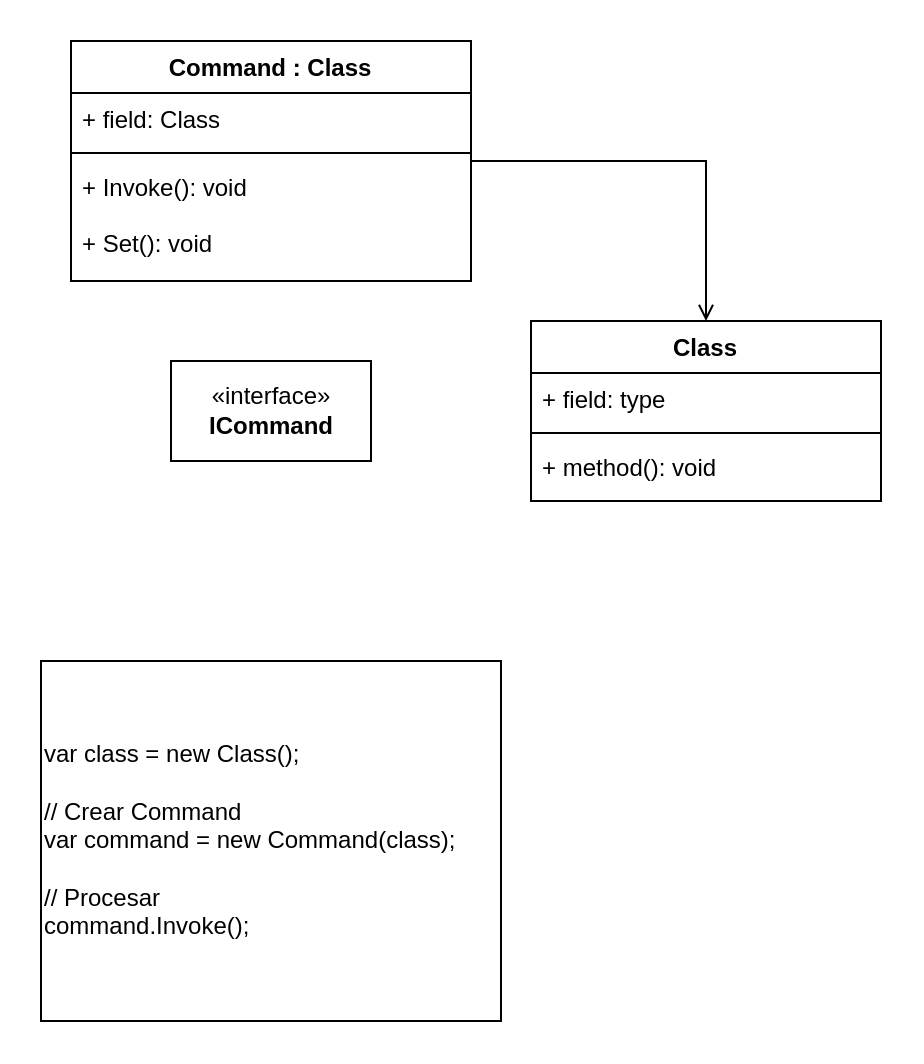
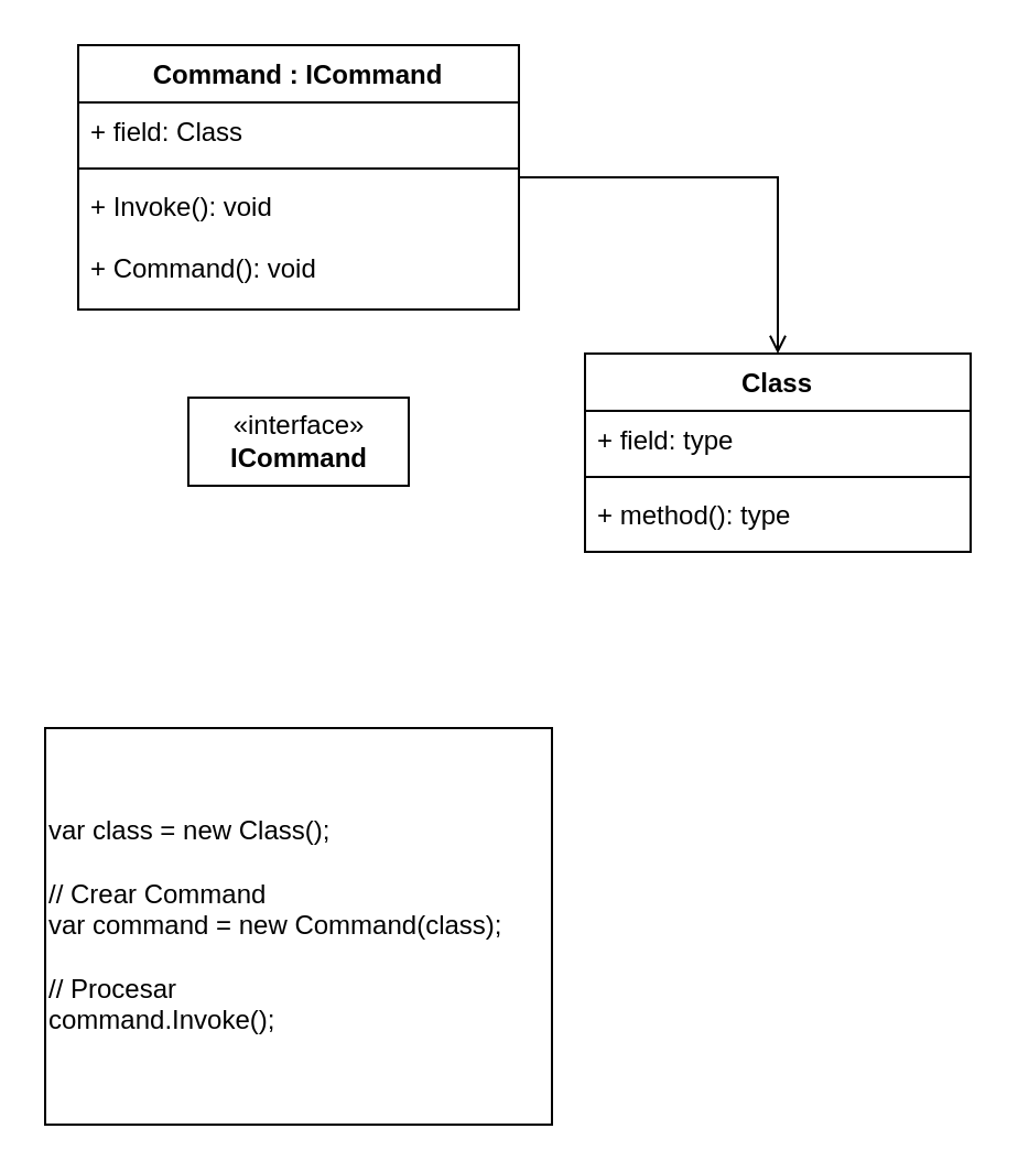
- <mxCell id="5" value="Command : Class" style="swimlane;fontStyle=1;align=center;verticalAlign=top;childLayout=stackLayout;horizontal=1;startSize=26;horizontalStack=0;resizeParent=1;resizeParentMax=0;resizeLast=0;collapsible=1;marginBottom=0;" parent="1" vertex="1"><mxGeometry x="35" y="20" width="200" height="120" as="geometry" /></mxCell>
+ <mxCell id="5" value="Command : ICommand" style="swimlane;fontStyle=1;align=center;verticalAlign=top;childLayout=stackLayout;horizontal=1;startSize=26;horizontalStack=0;resizeParent=1;resizeParentMax=0;resizeLast=0;collapsible=1;marginBottom=0;" parent="1" vertex="1"><mxGeometry x="35" y="20" width="200" height="120" as="geometry" /></mxCell>
- <mxCell id="8" value="+ Invoke(): void&#10;&#10;+ Set(): void" style="text;strokeColor=none;fillColor=none;align=left;verticalAlign=top;spacingLeft=4;spacingRight=4;overflow=hidden;rotatable=0;points=[[0,0.5],[1,0.5]];portConstraint=eastwest;" parent="5" vertex="1"><mxGeometry y="60" width="200" height="60" as="geometry" /></mxCell>
+ <mxCell id="8" value="+ Invoke(): void&#10;&#10;+ Command(): void" style="text;strokeColor=none;fillColor=none;align=left;verticalAlign=top;spacingLeft=4;spacingRight=4;overflow=hidden;rotatable=0;points=[[0,0.5],[1,0.5]];portConstraint=eastwest;" parent="5" vertex="1"><mxGeometry y="60" width="200" height="60" as="geometry" /></mxCell>
- <mxCell id="3" value="«interface»&lt;br&gt;&lt;b&gt;ICommand&lt;/b&gt;" style="html=1;" parent="1" vertex="1"><mxGeometry x="85" y="180" width="100" height="50" as="geometry" /></mxCell>
+ <mxCell id="3" value="«interface»&lt;br&gt;&lt;b&gt;ICommand&lt;/b&gt;" style="html=1;" parent="1" vertex="1"><mxGeometry x="85" y="180" width="100" height="40" as="geometry" /></mxCell>
- <mxCell id="12" value="+ method(): void" style="text;strokeColor=none;fillColor=none;align=left;verticalAlign=top;spacingLeft=4;spacingRight=4;overflow=hidden;rotatable=0;points=[[0,0.5],[1,0.5]];portConstraint=eastwest;" parent="9" vertex="1"><mxGeometry y="60" width="175" height="30" as="geometry" /></mxCell>
+ <mxCell id="12" value="+ method(): type" style="text;strokeColor=none;fillColor=none;align=left;verticalAlign=top;spacingLeft=4;spacingRight=4;overflow=hidden;rotatable=0;points=[[0,0.5],[1,0.5]];portConstraint=eastwest;" parent="9" vertex="1"><mxGeometry y="60" width="175" height="30" as="geometry" /></mxCell>
